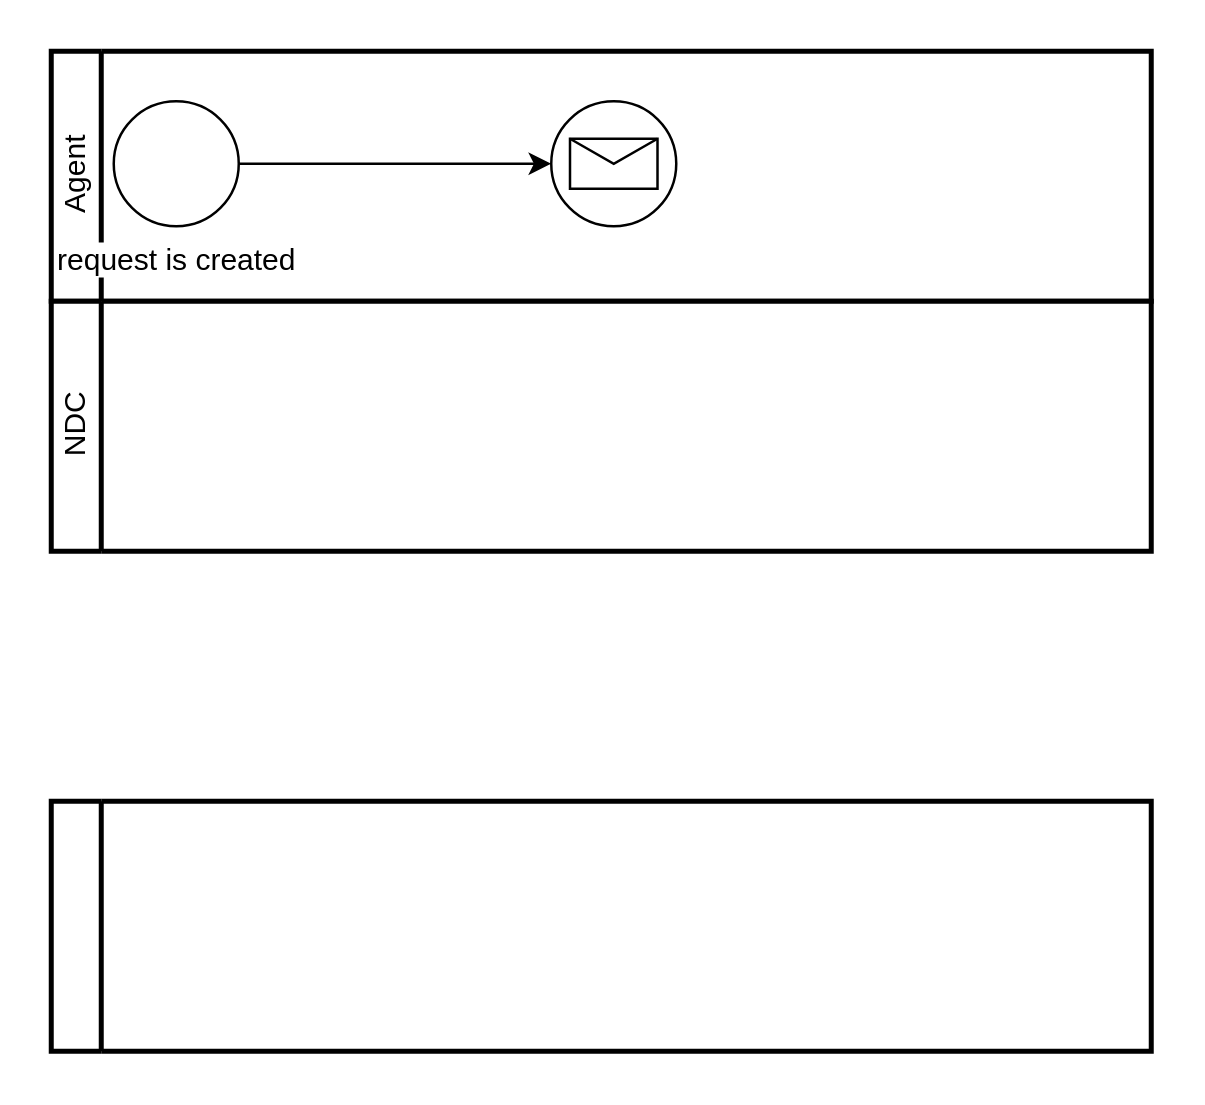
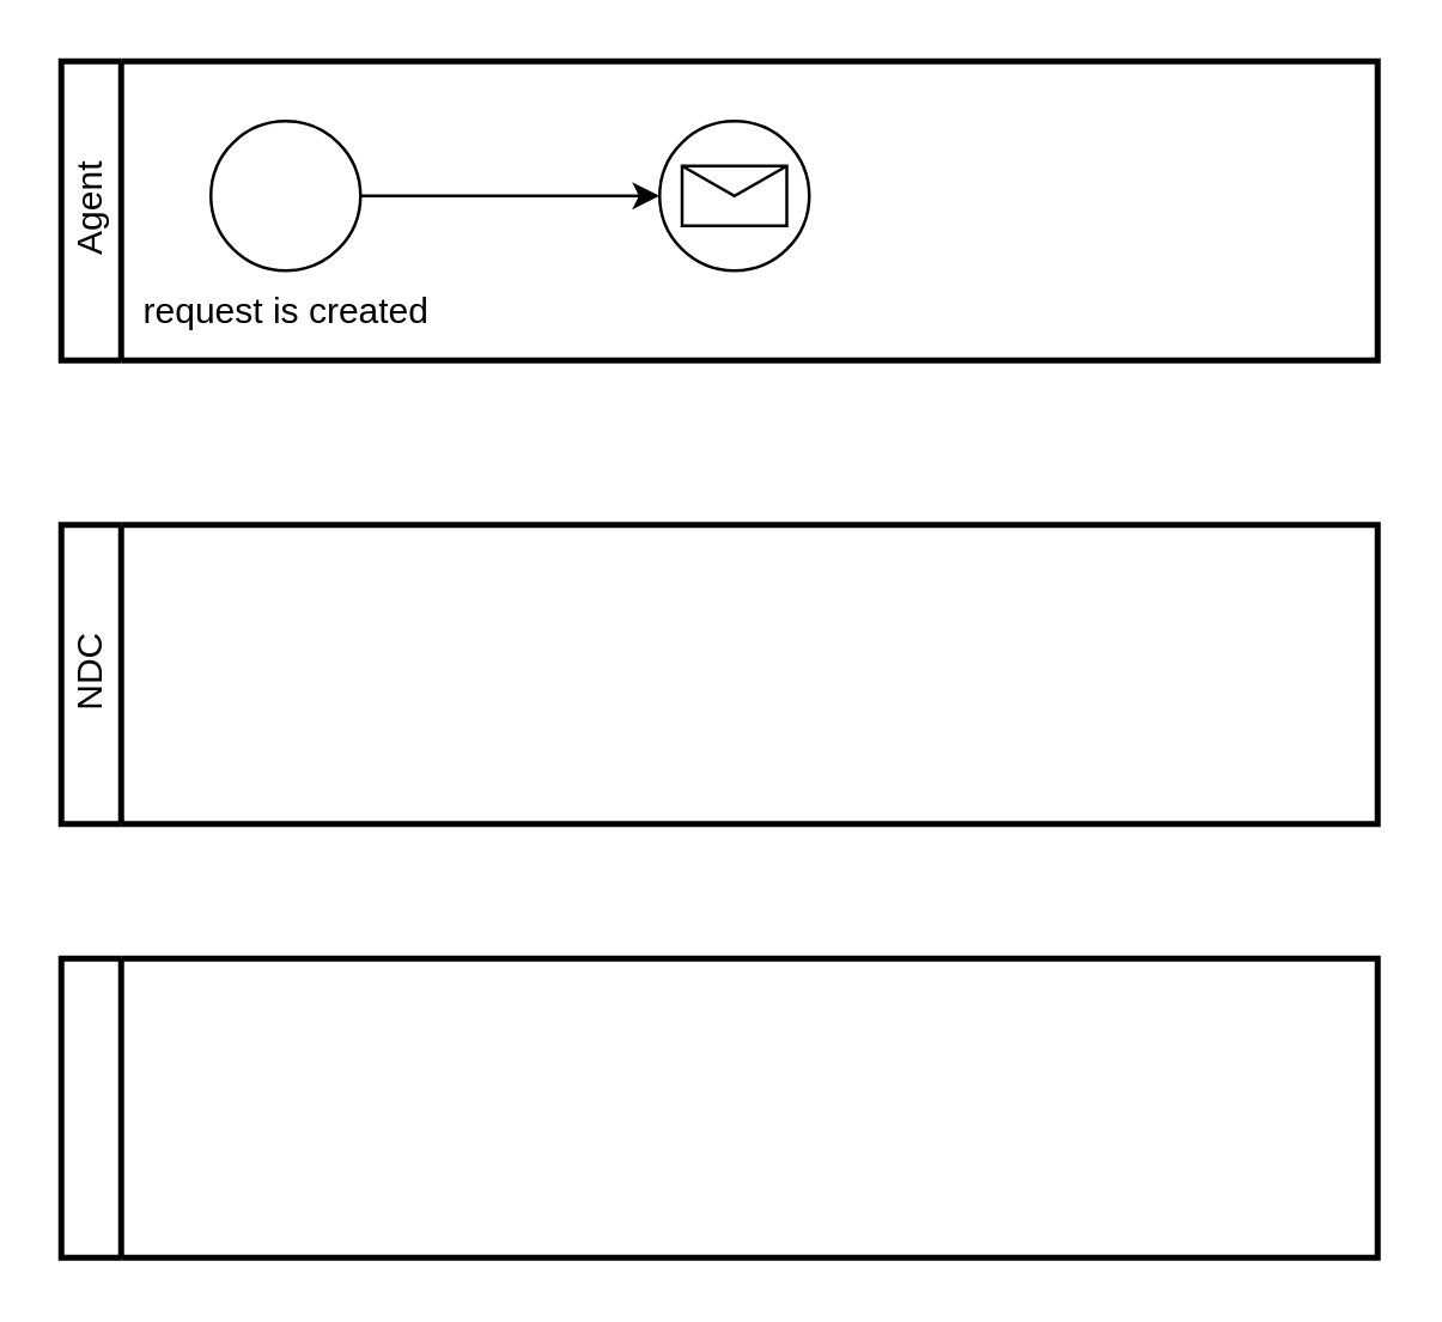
- <mxCell id="4" value="request is created" style="points=[[0.145,0.145,0],[0.5,0,0],[0.855,0.145,0],[1,0.5,0],[0.855,0.855,0],[0.5,1,0],[0.145,0.855,0],[0,0.5,0]];shape=mxgraph.bpmn.event;html=1;verticalLabelPosition=bottom;labelBackgroundColor=#ffffff;verticalAlign=top;align=center;perimeter=ellipsePerimeter;outlineConnect=0;aspect=fixed;outline=standard;symbol=general;" vertex="1" parent="2"><mxGeometry x="25" y="20" width="50" height="50" as="geometry" /></mxCell>
+ <mxCell id="4" value="request is created" style="points=[[0.145,0.145,0],[0.5,0,0],[0.855,0.145,0],[1,0.5,0],[0.855,0.855,0],[0.5,1,0],[0.145,0.855,0],[0,0.5,0]];shape=mxgraph.bpmn.event;html=1;verticalLabelPosition=bottom;labelBackgroundColor=#ffffff;verticalAlign=top;align=center;perimeter=ellipsePerimeter;outlineConnect=0;aspect=fixed;outline=standard;symbol=general;" vertex="1" parent="2"><mxGeometry x="50" y="20" width="50" height="50" as="geometry" /></mxCell>
- <mxCell id="6" value="NDC" style="swimlane;html=1;startSize=20;fontStyle=0;collapsible=0;horizontal=0;swimlaneLine=1;swimlaneFillColor=#ffffff;strokeWidth=2;" vertex="1" parent="1"><mxGeometry x="20" y="120" width="440" height="100" as="geometry" /></mxCell>
+ <mxCell id="6" value="NDC" style="swimlane;html=1;startSize=20;fontStyle=0;collapsible=0;horizontal=0;swimlaneLine=1;swimlaneFillColor=#ffffff;strokeWidth=2;" vertex="1" parent="1"><mxGeometry x="20" y="175" width="440" height="100" as="geometry" /></mxCell>
